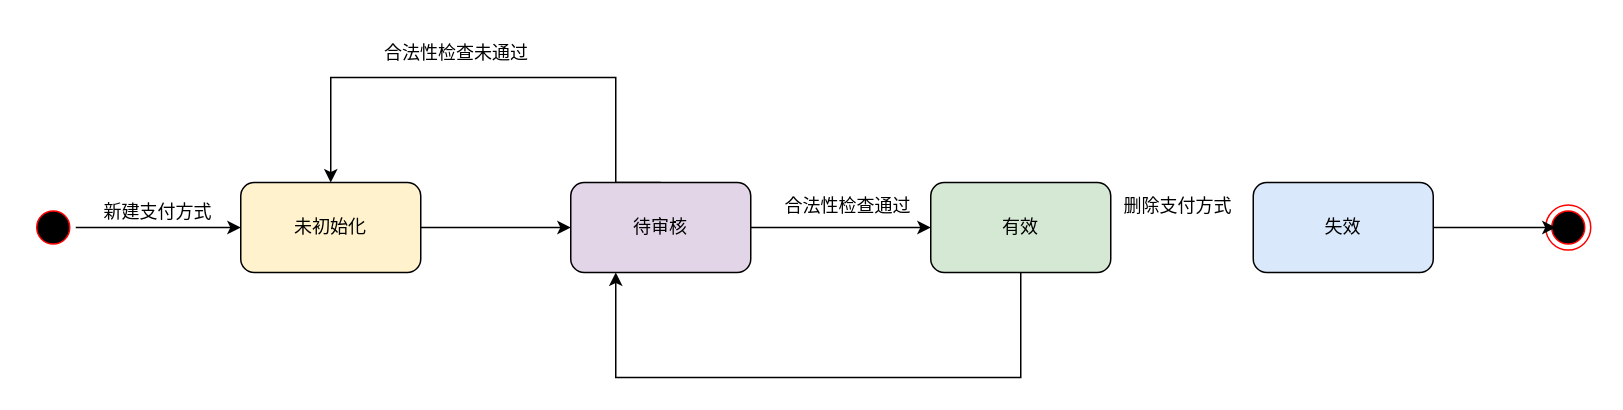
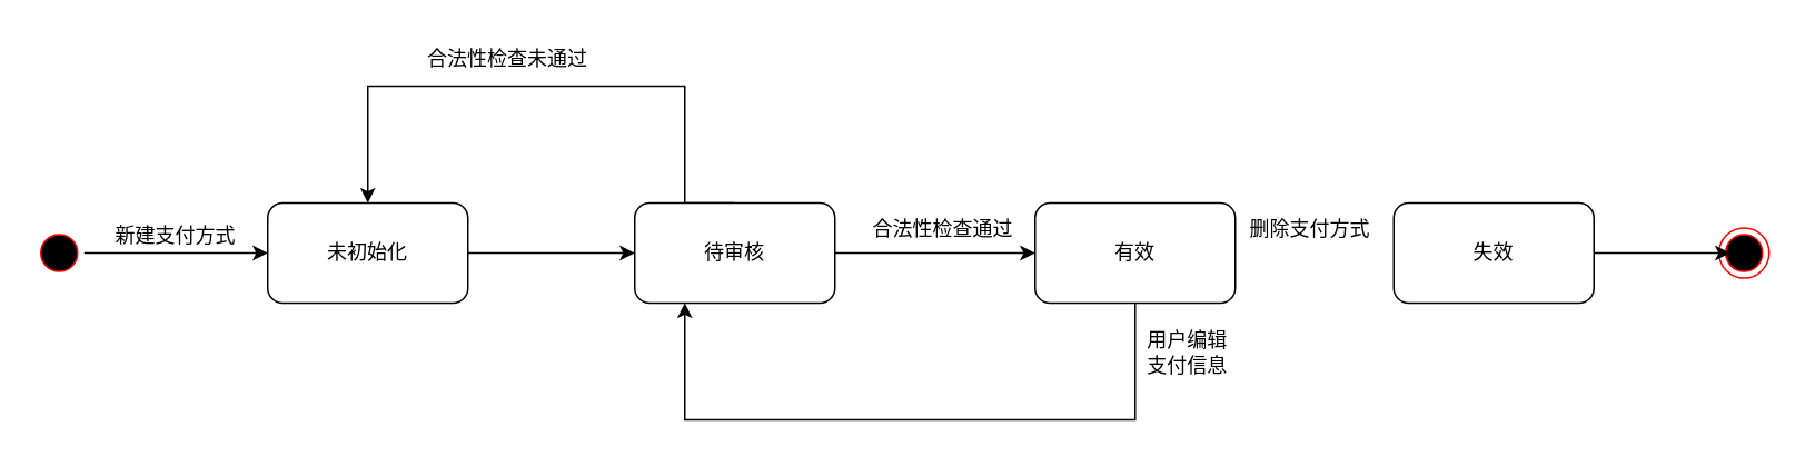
- <mxCell id="3" value="未初始化" style="rounded=1;whiteSpace=wrap;html=1;fillColor=#fff2cc;" parent="1" vertex="1"><mxGeometry x="160" y="121" width="120" height="60" as="geometry" /></mxCell>
+ <mxCell id="3" value="未初始化" style="rounded=1;whiteSpace=wrap;html=1;" parent="1" vertex="1"><mxGeometry x="160" y="121" width="120" height="60" as="geometry" /></mxCell>
- <mxCell id="9" value="待审核" style="rounded=1;whiteSpace=wrap;html=1;fillColor=#e1d5e7;" parent="1" vertex="1"><mxGeometry x="380" y="121" width="120" height="60" as="geometry" /></mxCell>
+ <mxCell id="9" value="待审核" style="rounded=1;whiteSpace=wrap;html=1;" parent="1" vertex="1"><mxGeometry x="380" y="121" width="120" height="60" as="geometry" /></mxCell>
- <mxCell id="11" value="有效" style="rounded=1;whiteSpace=wrap;html=1;fillColor=#d5e8d4;" parent="1" vertex="1"><mxGeometry x="620" y="121" width="120" height="60" as="geometry" /></mxCell>
+ <mxCell id="11" value="有效" style="rounded=1;whiteSpace=wrap;html=1;" parent="1" vertex="1"><mxGeometry x="620" y="121" width="120" height="60" as="geometry" /></mxCell>
- <mxCell id="16" value="失效" style="rounded=1;whiteSpace=wrap;html=1;fillColor=#dae8fc;" parent="1" vertex="1"><mxGeometry x="835" y="121" width="120" height="60" as="geometry" /></mxCell>
+ <mxCell id="16" value="失效" style="rounded=1;whiteSpace=wrap;html=1;" parent="1" vertex="1"><mxGeometry x="835" y="121" width="120" height="60" as="geometry" /></mxCell>
+ <mxCell id="18" value="用户编辑&lt;br&gt;支付信息" style="text;html=1;align=center;verticalAlign=middle;resizable=0;points=[];autosize=1;strokeColor=none;fillColor=none;" vertex="1" parent="1"><mxGeometry x="676" y="191" width="70" height="40" as="geometry" /></mxCell>
